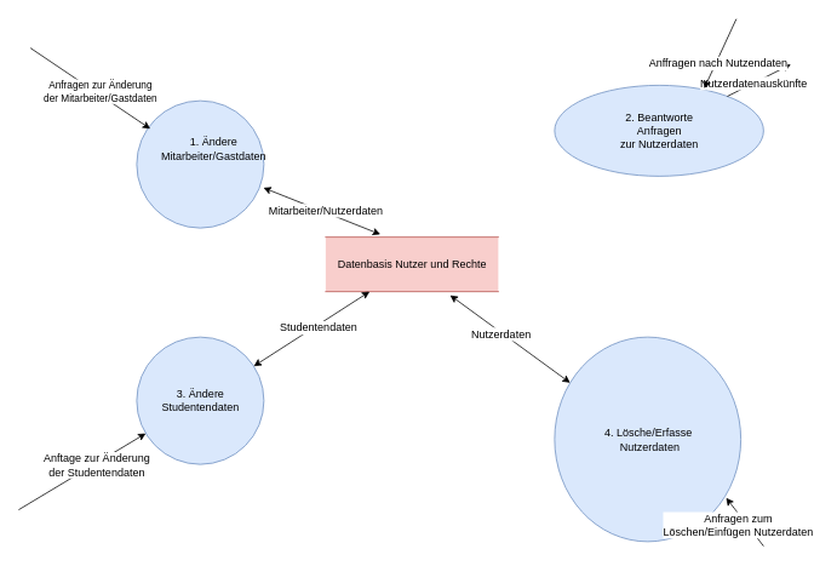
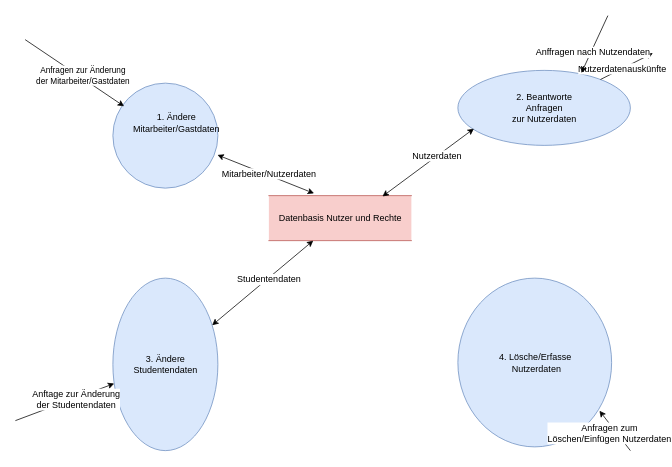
+ <mxCell id="17" value="" style="endArrow=classic;startArrow=classic;html=1;exitX=0.797;exitY=0.017;exitDx=0;exitDy=0;exitPerimeter=0;entryX=0.093;entryY=0.777;entryDx=0;entryDy=0;entryPerimeter=0;" parent="1" source="6" target="3" edge="1"><mxGeometry width="50" height="50" relative="1" as="geometry"><mxPoint x="580" y="250" as="sourcePoint" /><mxPoint x="630" y="200" as="targetPoint" /></mxGeometry></mxCell>
+ <mxCell id="18" value="Nutzerdaten" style="text;html=1;align=center;verticalAlign=middle;resizable=0;points=[];;labelBackgroundColor=#ffffff;" parent="17" vertex="1" connectable="0"><mxGeometry x="0.198" y="1" relative="1" as="geometry"><mxPoint as="offset" /></mxGeometry></mxCell>
- <mxCell id="23" value="" style="endArrow=classic;startArrow=classic;html=1;entryX=0.721;entryY=1.067;entryDx=0;entryDy=0;entryPerimeter=0;" parent="1" source="5" target="6" edge="1"><mxGeometry width="50" height="50" relative="1" as="geometry"><mxPoint x="10" y="680" as="sourcePoint" /><mxPoint x="60" y="630" as="targetPoint" /></mxGeometry></mxCell>
- <mxCell id="24" value="Nutzerdaten" style="text;html=1;align=center;verticalAlign=middle;resizable=0;points=[];;labelBackgroundColor=#ffffff;" parent="23" vertex="1" connectable="0"><mxGeometry x="0.243" y="-1" relative="1" as="geometry"><mxPoint x="5" y="7" as="offset" /></mxGeometry></mxCell>
- <mxCell id="4" value="3. Ändere &lt;br&gt;Studentendaten" style="shape=ellipse;html=1;dashed=0;whitespace=wrap;aspect=fixed;perimeter=ellipsePerimeter;fillColor=#dae8fc;strokeColor=#6c8ebf;" parent="1" vertex="1"><mxGeometry x="150" y="370" width="140" height="140" as="geometry" /></mxCell>
+ <mxCell id="4" value="3. Ändere &lt;br&gt;Studentendaten" style="shape=ellipse;html=1;dashed=0;whitespace=wrap;aspect=fixed;perimeter=ellipsePerimeter;fillColor=#dae8fc;strokeColor=#6c8ebf;" parent="1" vertex="1"><mxGeometry x="150" y="370" width="140" height="230" as="geometry" /></mxCell>
